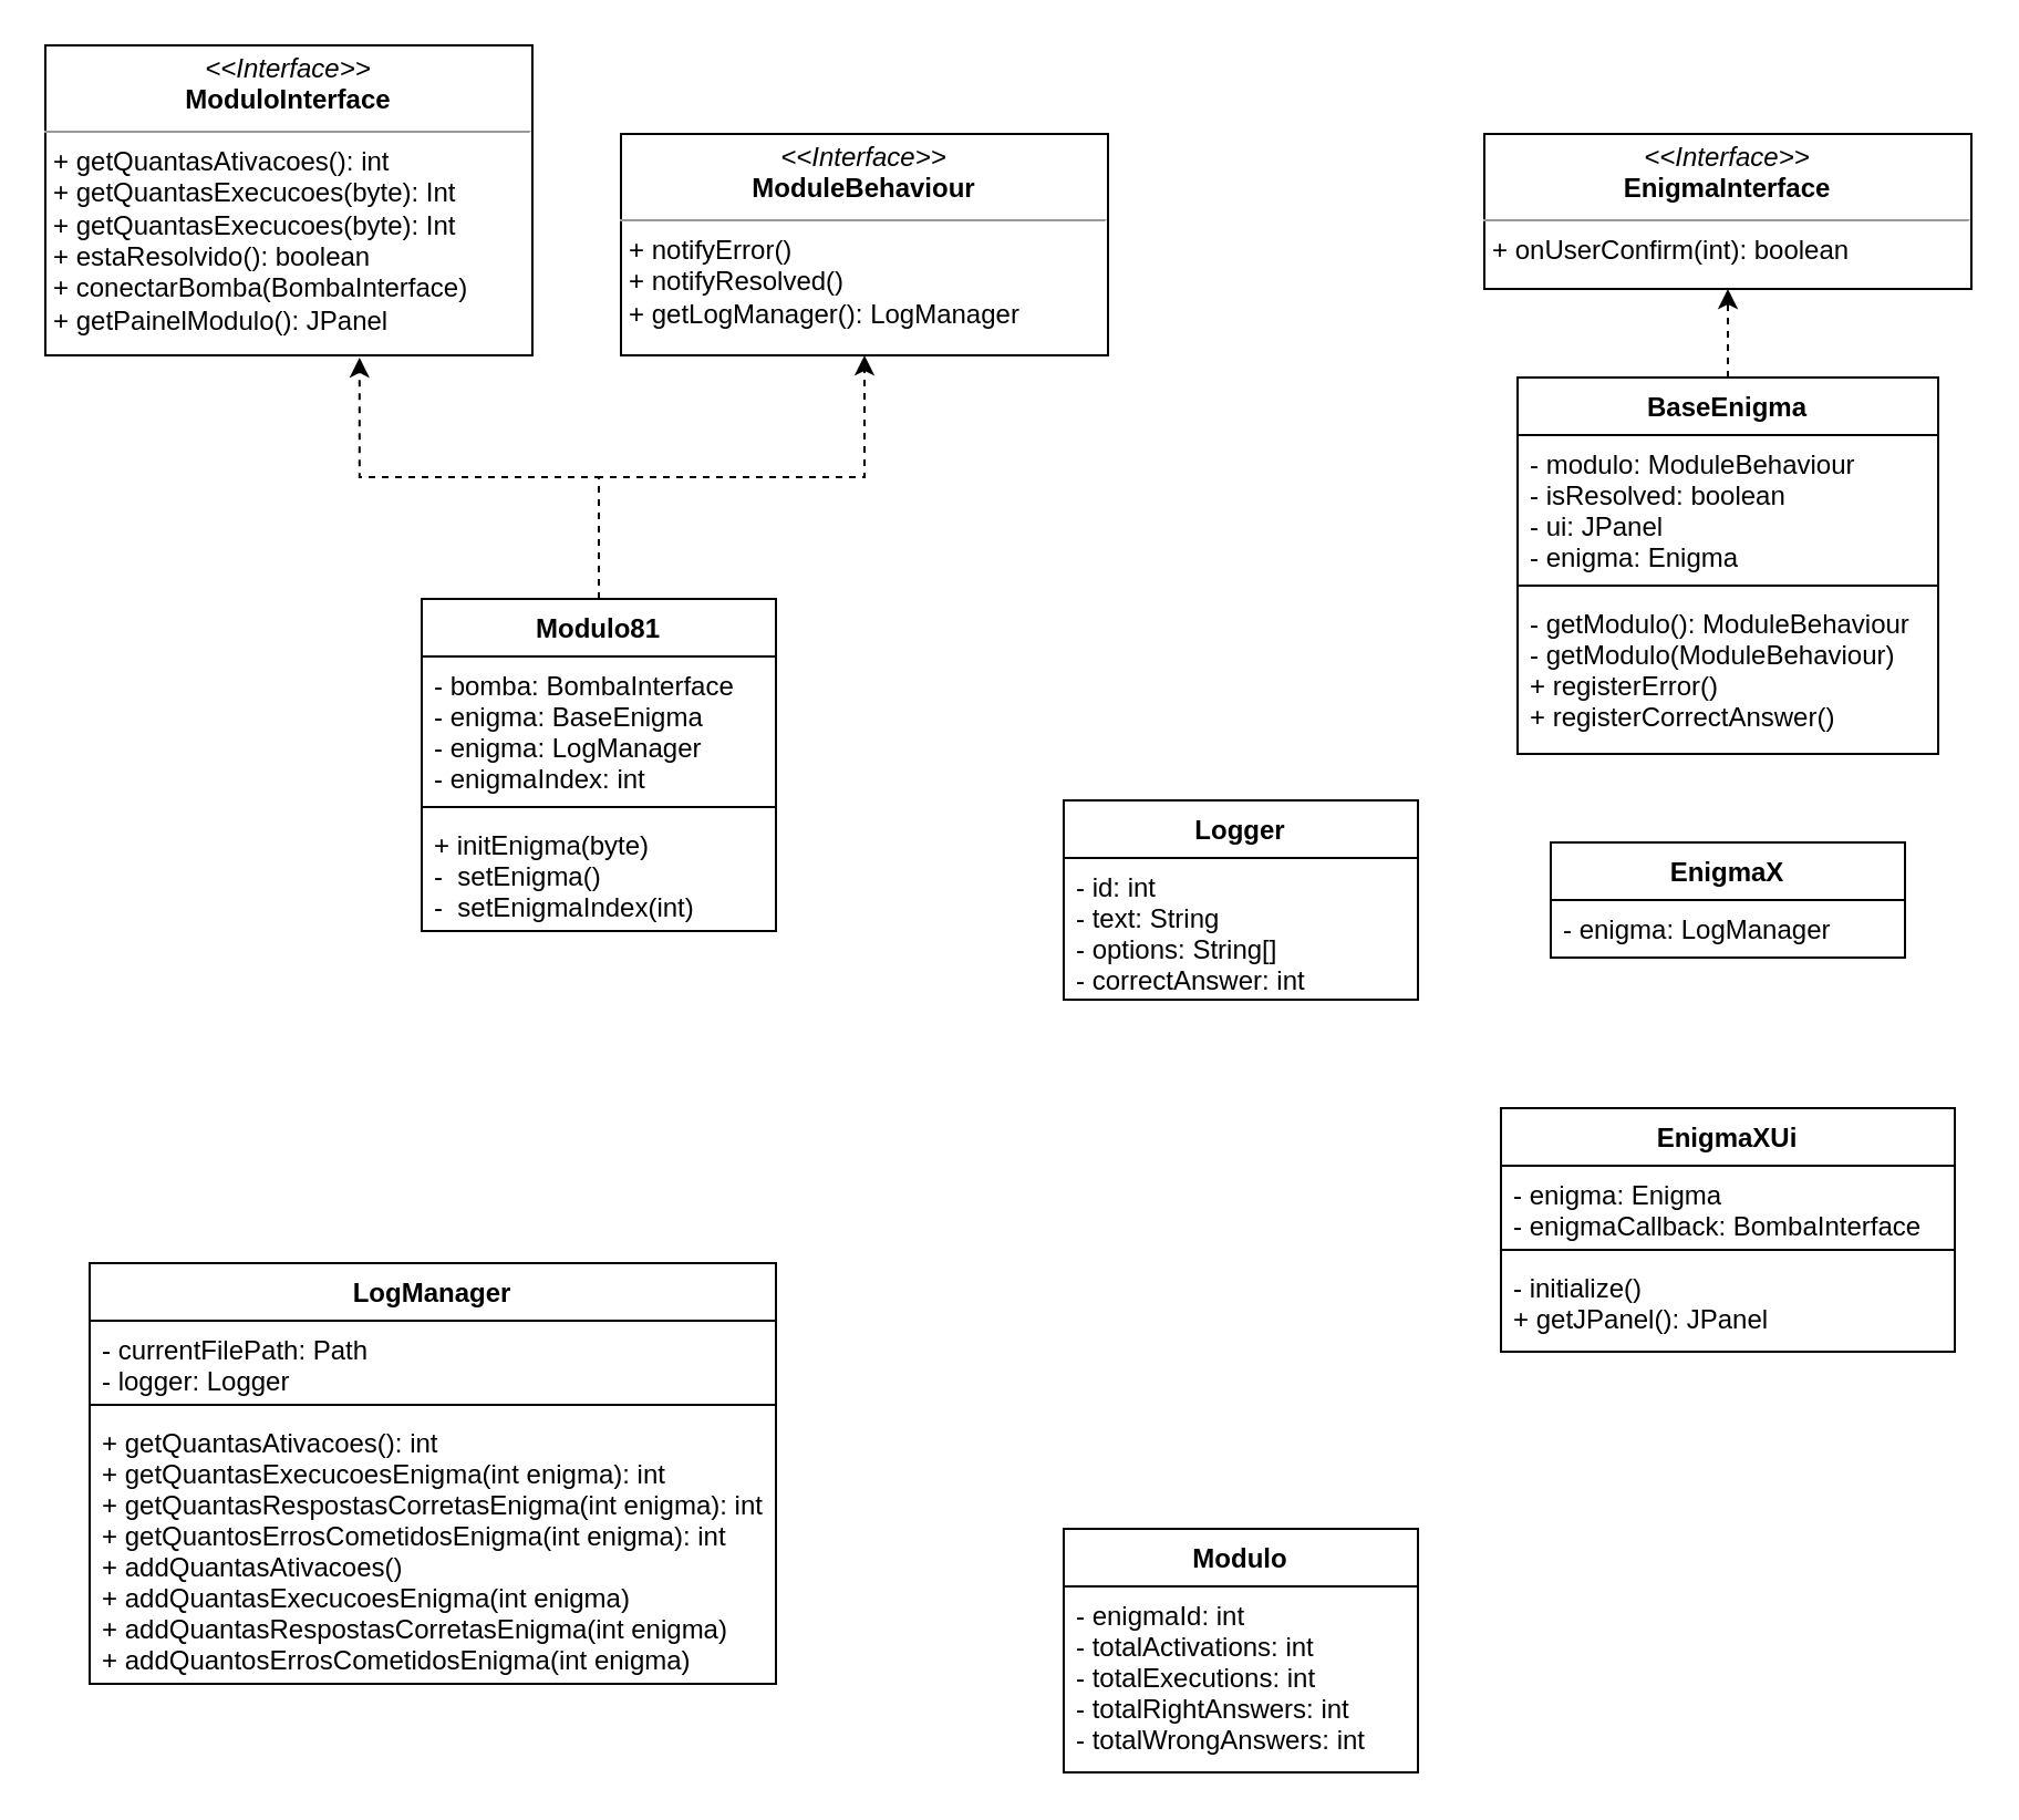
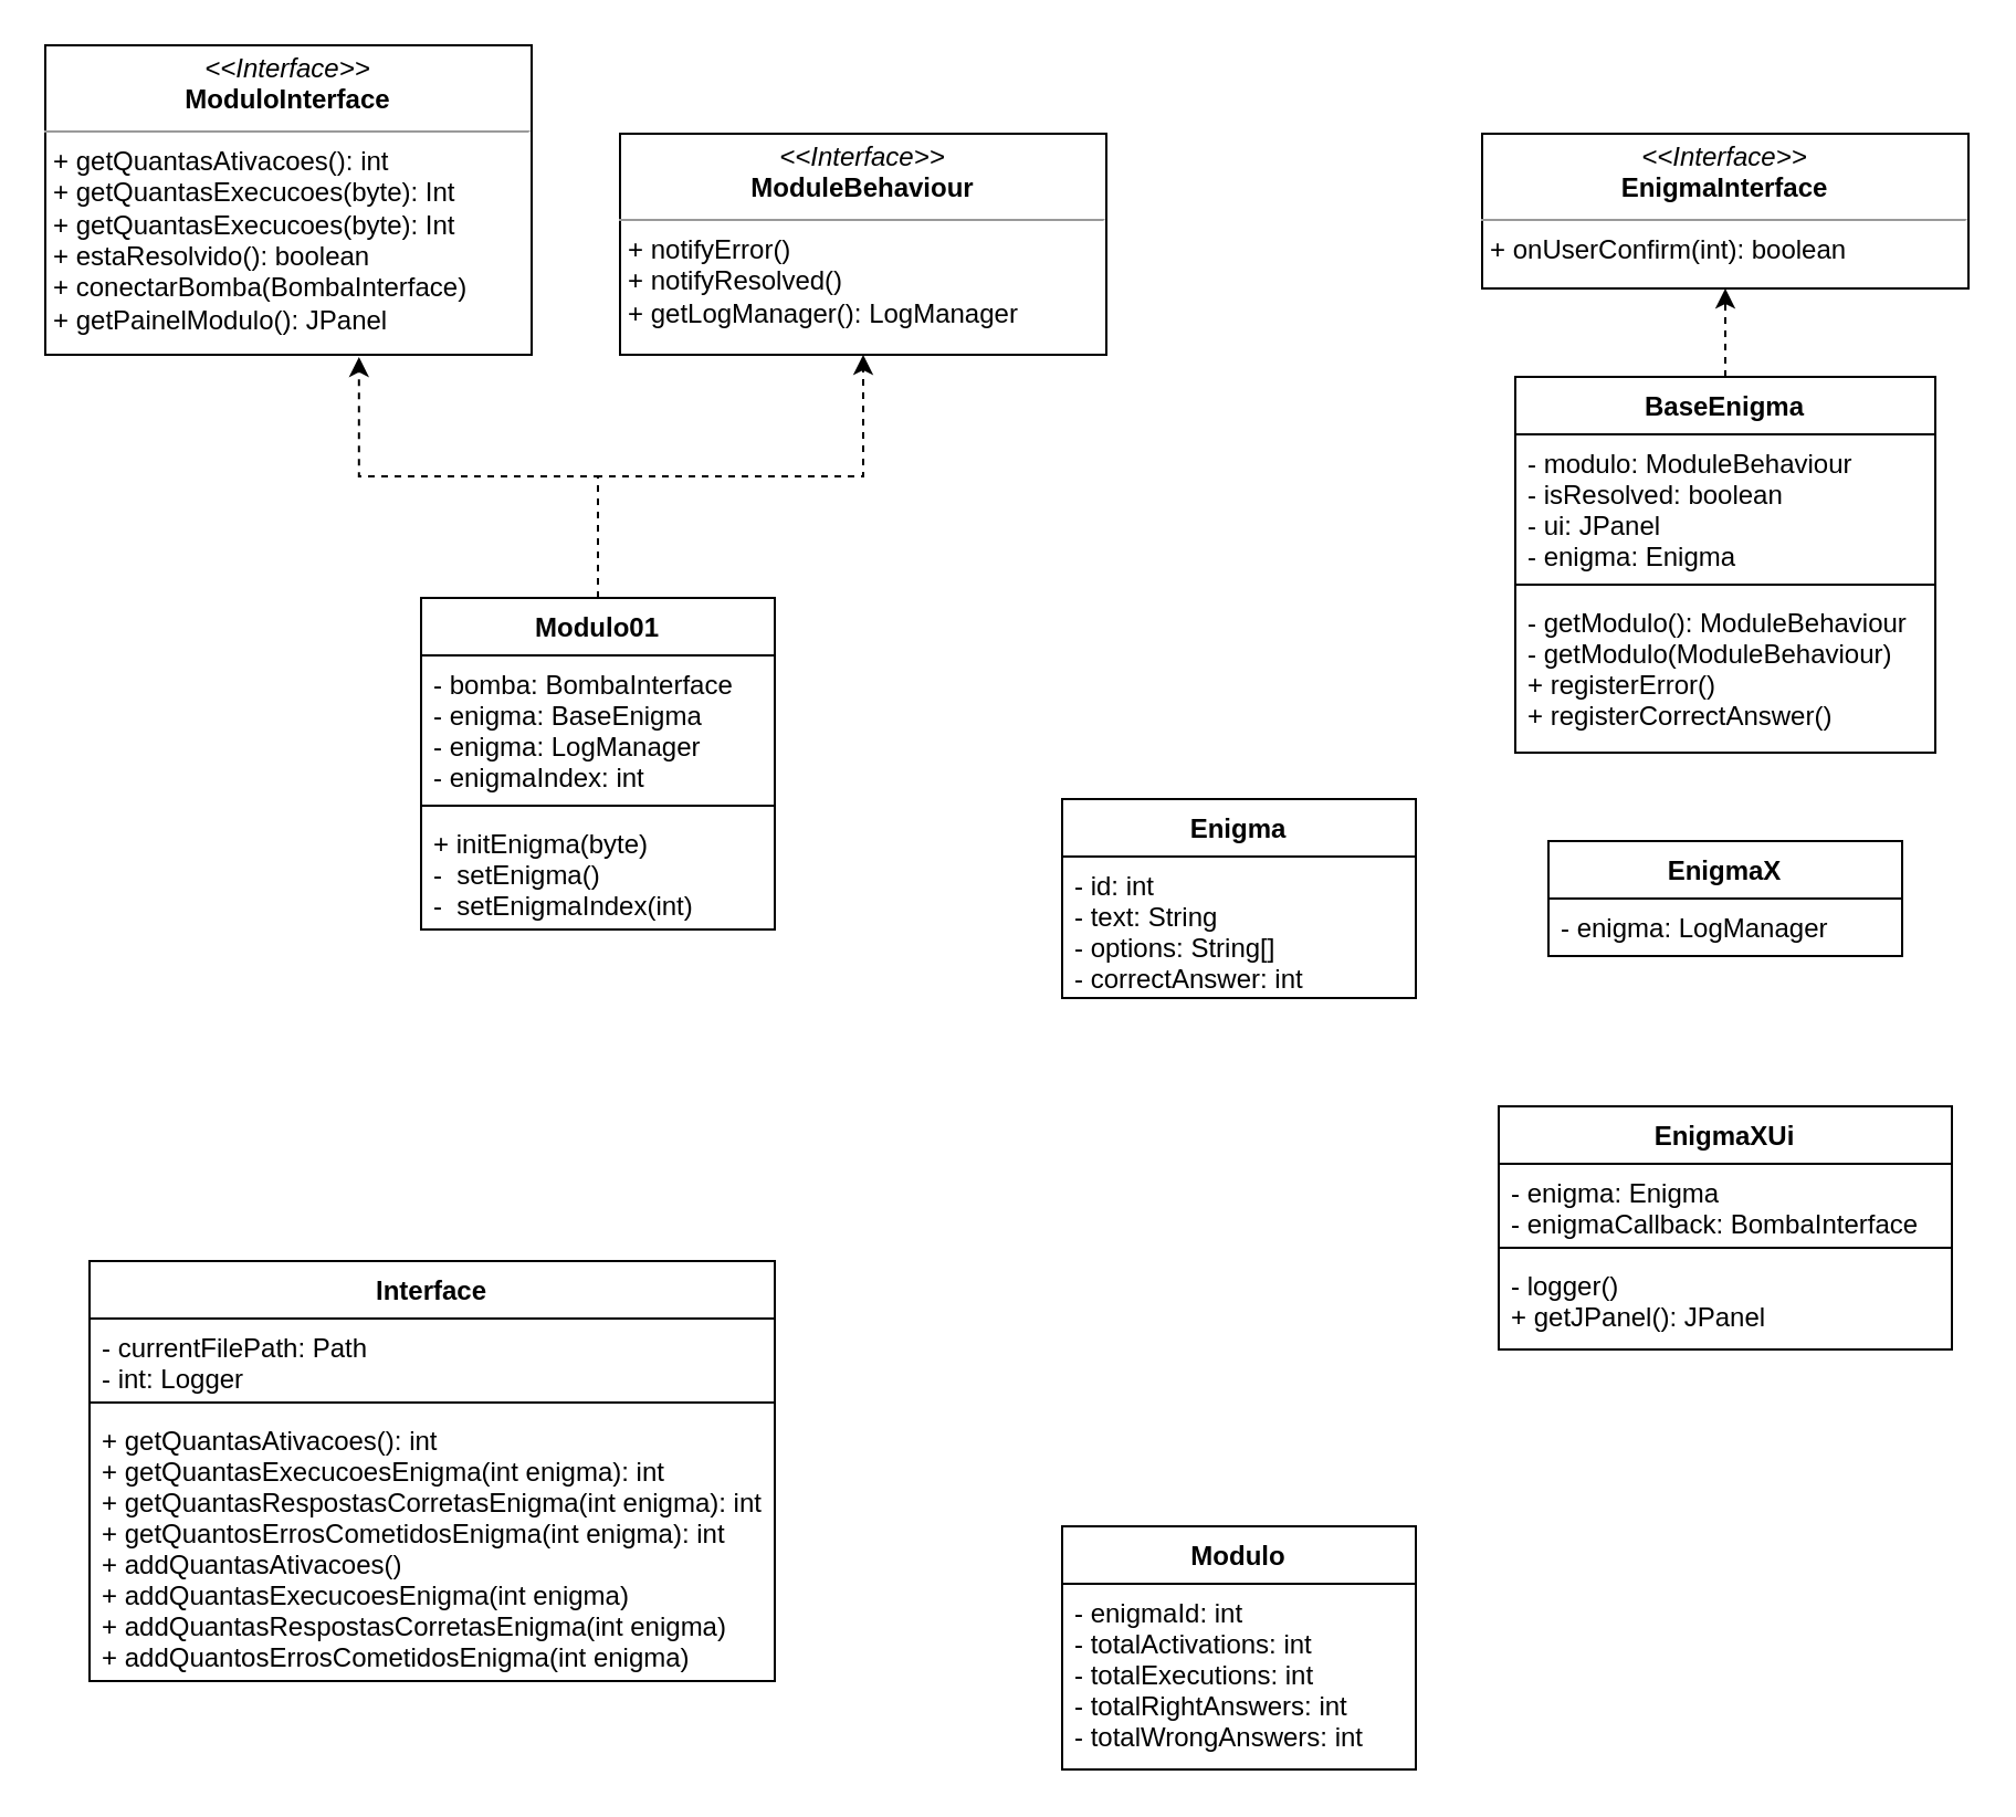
- <mxCell id="6" value="Modulo81" style="swimlane;fontStyle=1;align=center;verticalAlign=top;childLayout=stackLayout;horizontal=1;startSize=26;horizontalStack=0;resizeParent=1;resizeParentMax=0;resizeLast=0;collapsible=1;marginBottom=0;" vertex="1" parent="1"><mxGeometry x="190" y="270" width="160" height="150" as="geometry"><mxRectangle x="290" y="510" width="100" height="26" as="alternateBounds" /></mxGeometry></mxCell>
+ <mxCell id="6" value="Modulo01" style="swimlane;fontStyle=1;align=center;verticalAlign=top;childLayout=stackLayout;horizontal=1;startSize=26;horizontalStack=0;resizeParent=1;resizeParentMax=0;resizeLast=0;collapsible=1;marginBottom=0;" vertex="1" parent="1"><mxGeometry x="190" y="270" width="160" height="150" as="geometry"><mxRectangle x="290" y="510" width="100" height="26" as="alternateBounds" /></mxGeometry></mxCell>
- <mxCell id="24" value="Logger" style="swimlane;fontStyle=1;align=center;verticalAlign=top;childLayout=stackLayout;horizontal=1;startSize=26;horizontalStack=0;resizeParent=1;resizeParentMax=0;resizeLast=0;collapsible=1;marginBottom=0;" vertex="1" parent="1"><mxGeometry x="480" y="361" width="160" height="90" as="geometry" /></mxCell>
+ <mxCell id="24" value="Enigma" style="swimlane;fontStyle=1;align=center;verticalAlign=top;childLayout=stackLayout;horizontal=1;startSize=26;horizontalStack=0;resizeParent=1;resizeParentMax=0;resizeLast=0;collapsible=1;marginBottom=0;" vertex="1" parent="1"><mxGeometry x="480" y="361" width="160" height="90" as="geometry" /></mxCell>
- <mxCell id="21" value="- initialize()&#10;+ getJPanel(): JPanel" style="text;strokeColor=none;fillColor=none;align=left;verticalAlign=top;spacingLeft=4;spacingRight=4;overflow=hidden;rotatable=0;points=[[0,0.5],[1,0.5]];portConstraint=eastwest;" vertex="1" parent="18"><mxGeometry y="68" width="205" height="42" as="geometry" /></mxCell>
+ <mxCell id="21" value="- logger()&#10;+ getJPanel(): JPanel" style="text;strokeColor=none;fillColor=none;align=left;verticalAlign=top;spacingLeft=4;spacingRight=4;overflow=hidden;rotatable=0;points=[[0,0.5],[1,0.5]];portConstraint=eastwest;" vertex="1" parent="18"><mxGeometry y="68" width="205" height="42" as="geometry" /></mxCell>
- <mxCell id="26" value="LogManager" style="swimlane;fontStyle=1;align=center;verticalAlign=top;childLayout=stackLayout;horizontal=1;startSize=26;horizontalStack=0;resizeParent=1;resizeParentMax=0;resizeLast=0;collapsible=1;marginBottom=0;" vertex="1" parent="1"><mxGeometry x="40" y="570" width="310" height="190" as="geometry" /></mxCell>
+ <mxCell id="26" value="Interface" style="swimlane;fontStyle=1;align=center;verticalAlign=top;childLayout=stackLayout;horizontal=1;startSize=26;horizontalStack=0;resizeParent=1;resizeParentMax=0;resizeLast=0;collapsible=1;marginBottom=0;" vertex="1" parent="1"><mxGeometry x="40" y="570" width="310" height="190" as="geometry" /></mxCell>
- <mxCell id="27" value="- currentFilePath: Path&#10;- logger: Logger" style="text;strokeColor=none;fillColor=none;align=left;verticalAlign=top;spacingLeft=4;spacingRight=4;overflow=hidden;rotatable=0;points=[[0,0.5],[1,0.5]];portConstraint=eastwest;" vertex="1" parent="26"><mxGeometry y="26" width="310" height="34" as="geometry" /></mxCell>
+ <mxCell id="27" value="- currentFilePath: Path&#10;- int: Logger" style="text;strokeColor=none;fillColor=none;align=left;verticalAlign=top;spacingLeft=4;spacingRight=4;overflow=hidden;rotatable=0;points=[[0,0.5],[1,0.5]];portConstraint=eastwest;" vertex="1" parent="26"><mxGeometry y="26" width="310" height="34" as="geometry" /></mxCell>
